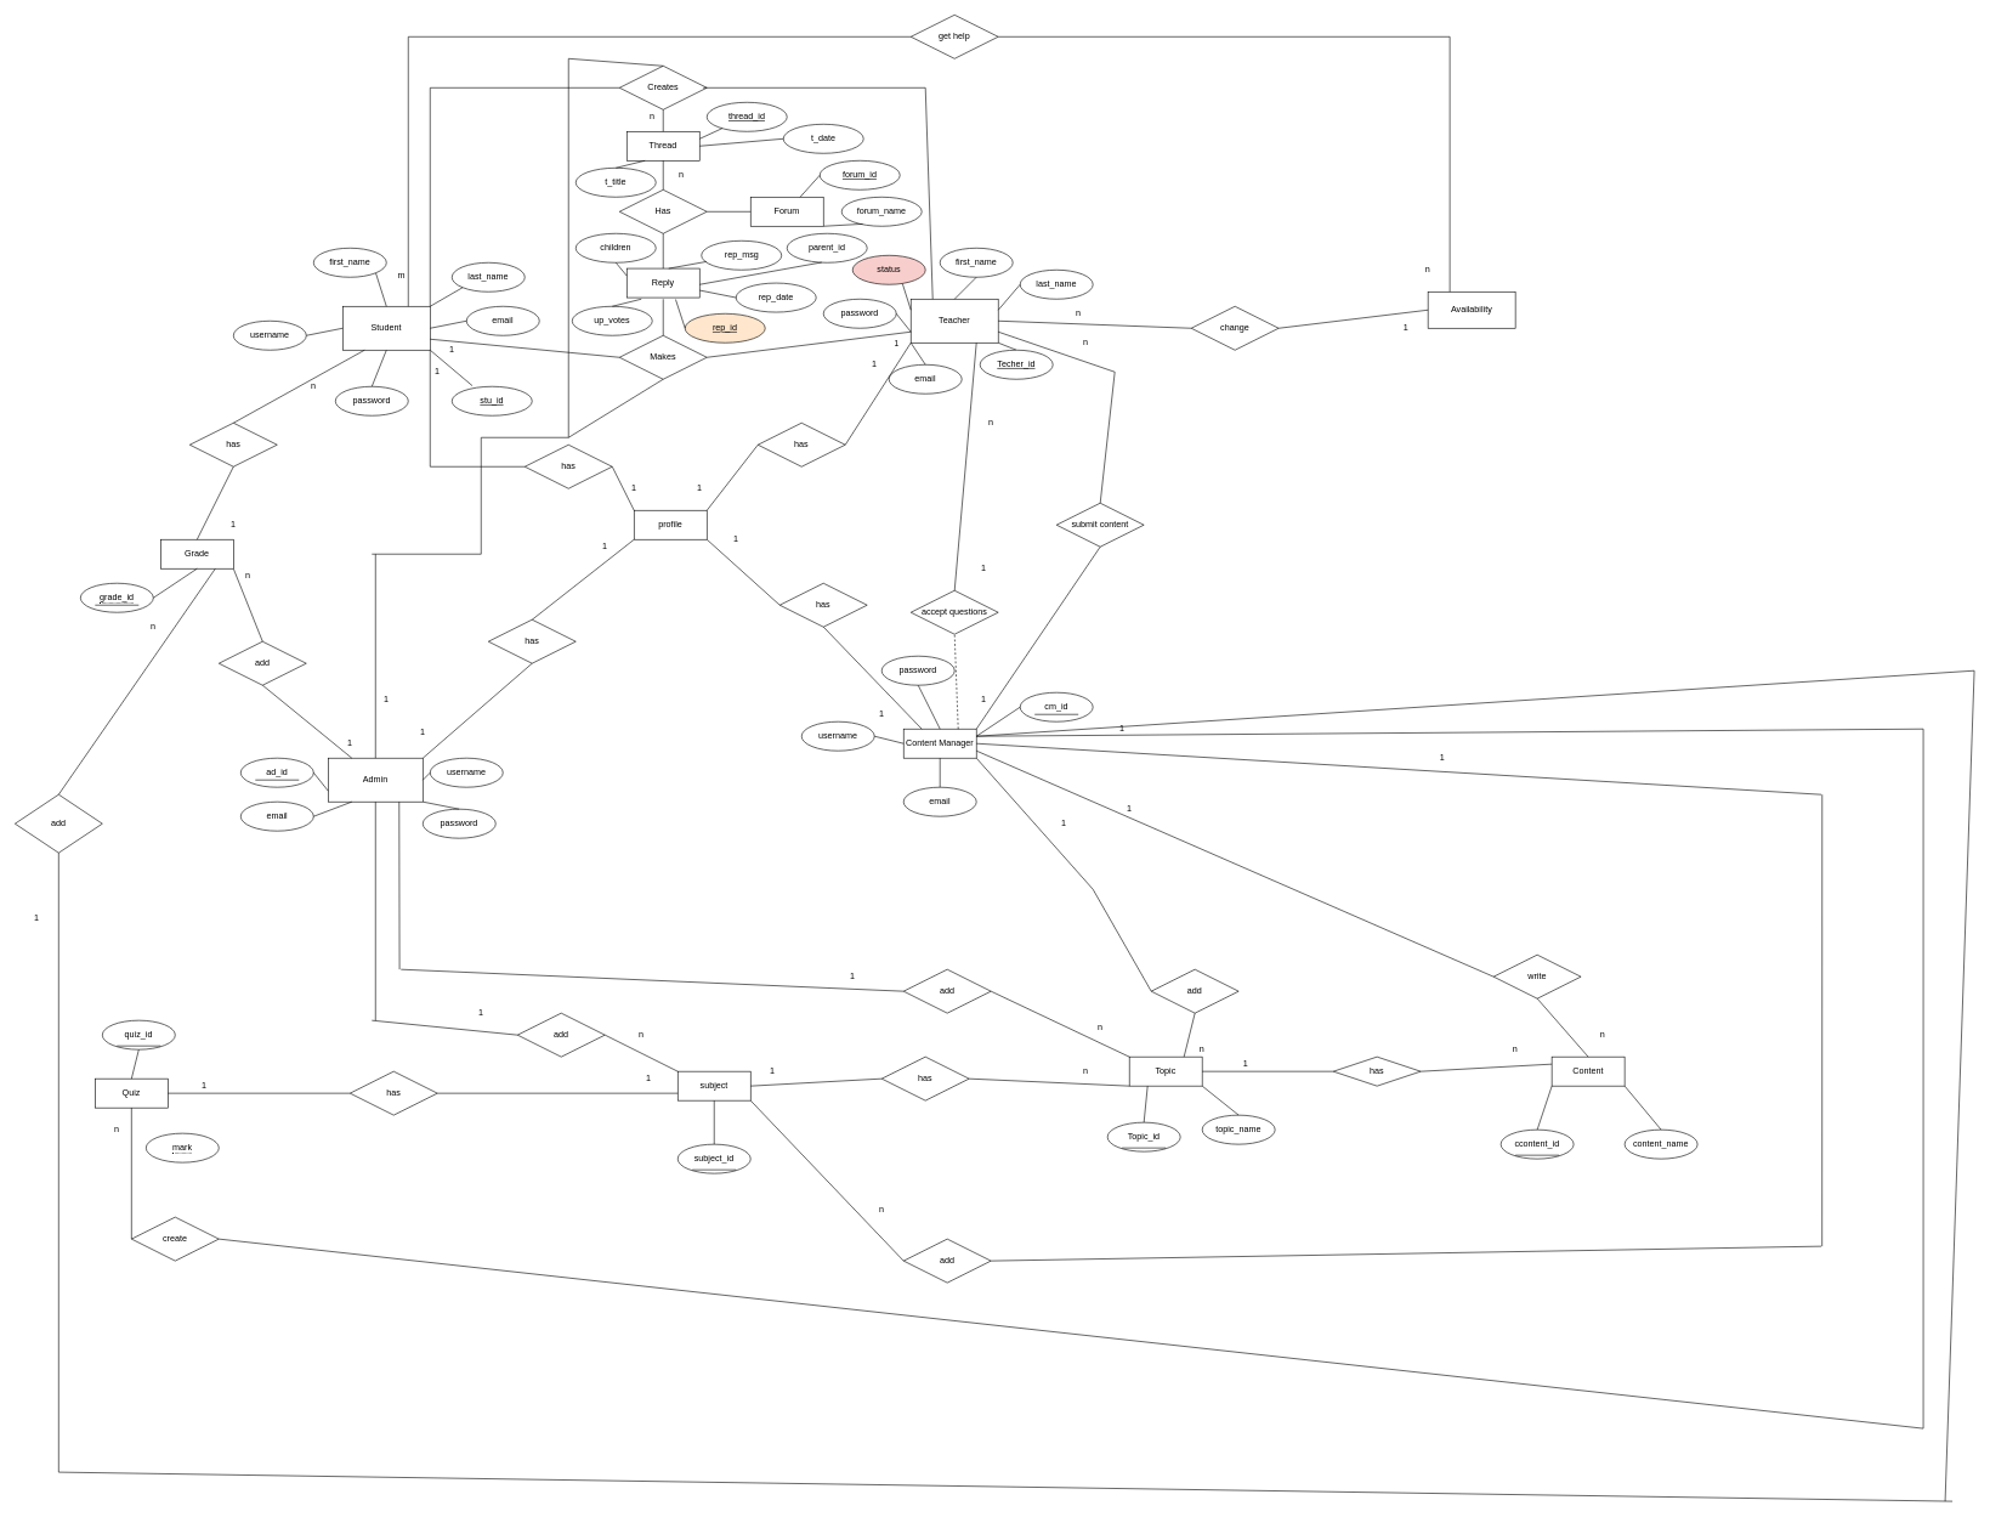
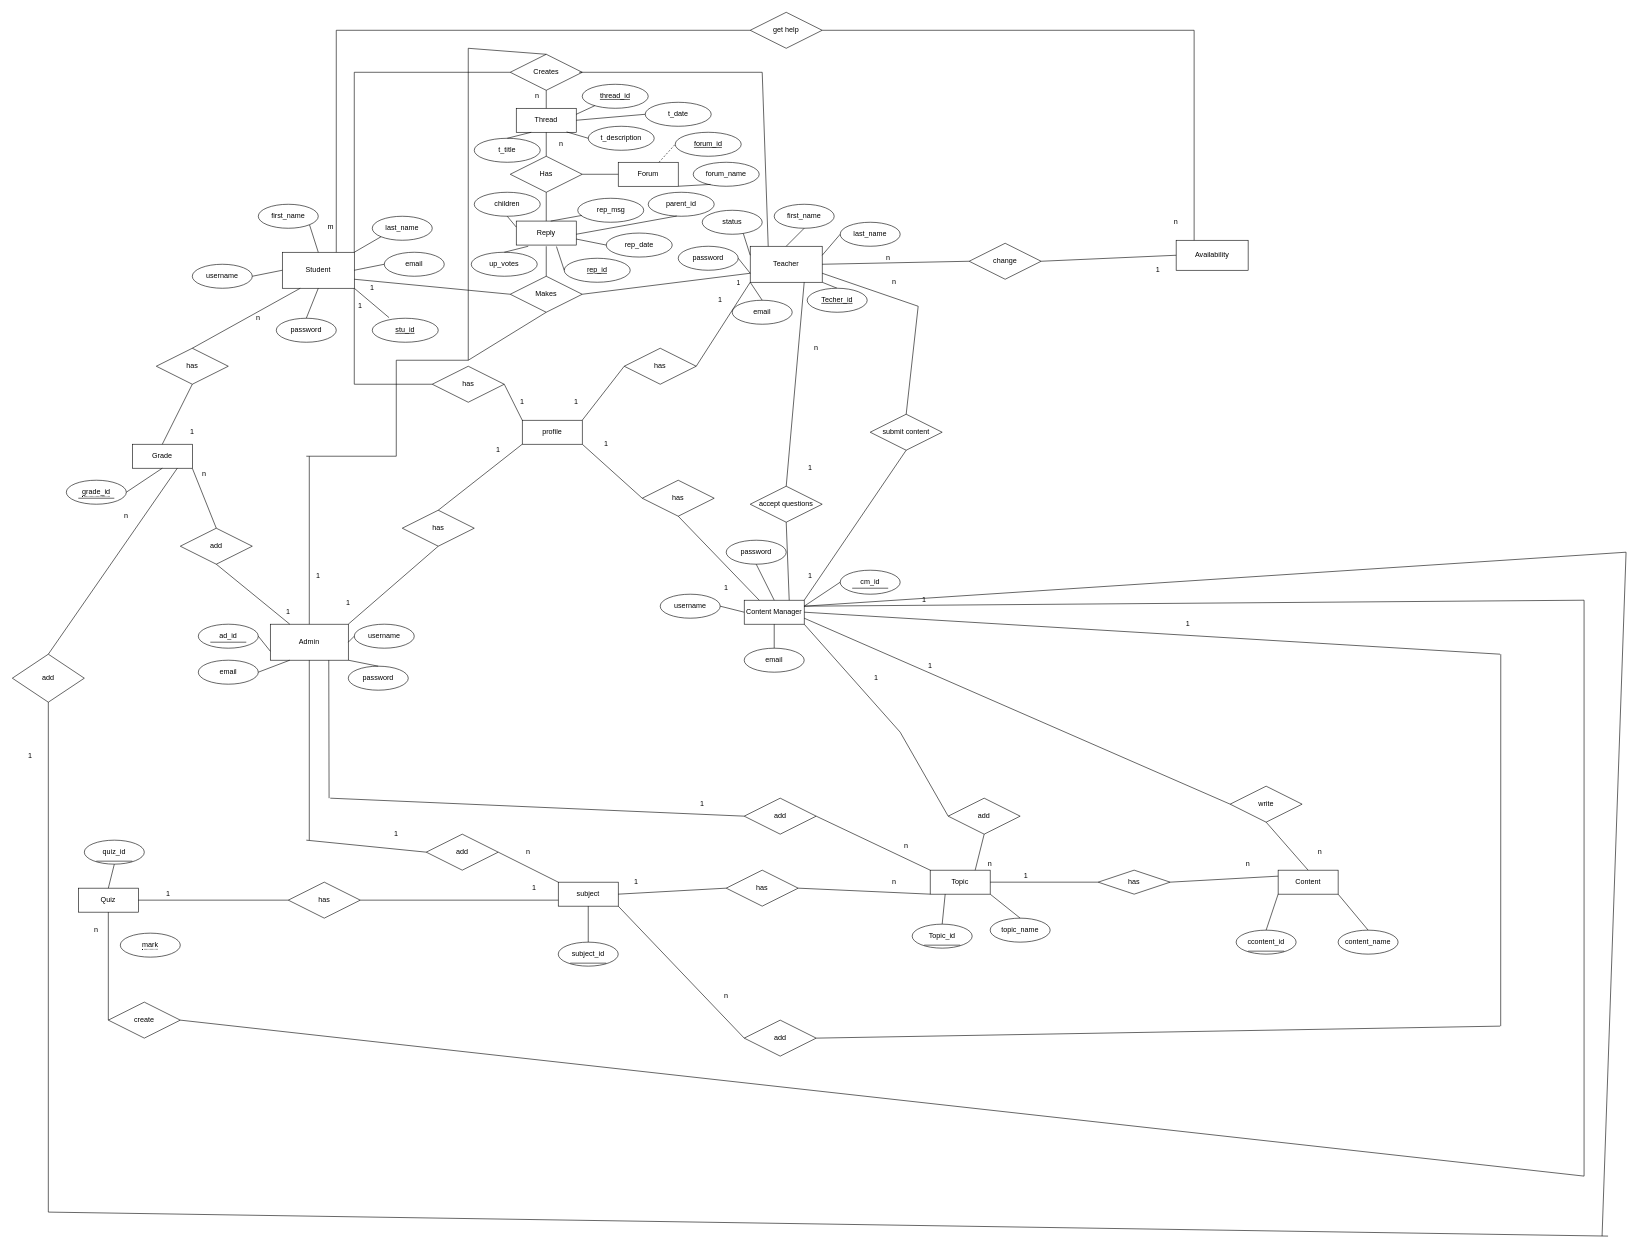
+ <mxCell id="233" value="" style="endArrow=none;html=1;entryX=0;entryY=0.5;entryDx=0;entryDy=0;exitX=0.839;exitY=0.984;exitDx=0;exitDy=0;exitPerimeter=0;" edge="1" parent="1" source="145" target="228"><mxGeometry width="50" height="50" relative="1" as="geometry"><mxPoint x="790" y="410" as="sourcePoint" /><mxPoint x="840" y="360" as="targetPoint" /></mxGeometry></mxCell>
+ <mxCell id="228" value="t_description" style="ellipse;whiteSpace=wrap;html=1;align=center;" vertex="1" parent="1"><mxGeometry x="980" y="210" width="110" height="40" as="geometry" /></mxCell>
- <mxCell id="236" value="" style="endArrow=none;html=1;entryX=0;entryY=0.5;entryDx=0;entryDy=0;" edge="1" parent="1" source="212" target="234"><mxGeometry width="50" height="50" relative="1" as="geometry"><mxPoint x="840" y="410" as="sourcePoint" /><mxPoint x="890" y="360" as="targetPoint" /></mxGeometry></mxCell>
+ <mxCell id="236" value="" style="endArrow=none;html=1;entryX=0;entryY=0.5;entryDx=0;entryDy=0;dashed=1;" edge="1" parent="1" source="212" target="234"><mxGeometry width="50" height="50" relative="1" as="geometry"><mxPoint x="840" y="410" as="sourcePoint" /><mxPoint x="890" y="360" as="targetPoint" /></mxGeometry></mxCell>
- <mxCell id="10" value="status" style="ellipse;whiteSpace=wrap;html=1;align=center;fillColor=#f8cecc;" parent="1" vertex="1"><mxGeometry x="1170" y="350" width="100" height="40" as="geometry" /></mxCell>
+ <mxCell id="10" value="status" style="ellipse;whiteSpace=wrap;html=1;align=center;" parent="1" vertex="1"><mxGeometry x="1170" y="350" width="100" height="40" as="geometry" /></mxCell>
- <mxCell id="214" value="&lt;u&gt;rep_id&lt;/u&gt;" style="ellipse;whiteSpace=wrap;html=1;align=center;fillColor=#ffe6cc;" vertex="1" parent="1"><mxGeometry x="940" y="430" width="110" height="40" as="geometry" /></mxCell>
+ <mxCell id="214" value="&lt;u&gt;rep_id&lt;/u&gt;" style="ellipse;whiteSpace=wrap;html=1;align=center;" vertex="1" parent="1"><mxGeometry x="940" y="430" width="110" height="40" as="geometry" /></mxCell>
- <mxCell id="95" value="change" style="shape=rhombus;perimeter=rhombusPerimeter;whiteSpace=wrap;html=1;align=center;" parent="1" vertex="1"><mxGeometry x="1635" y="420" width="120" height="60" as="geometry" /></mxCell>
+ <mxCell id="95" value="change" style="shape=rhombus;perimeter=rhombusPerimeter;whiteSpace=wrap;html=1;align=center;" parent="1" vertex="1"><mxGeometry x="1615" y="405" width="120" height="60" as="geometry" /></mxCell>
- <mxCell id="143" value="" style="endArrow=none;html=1;rounded=0;exitX=0.75;exitY=0;exitDx=0;exitDy=0;entryX=0.5;entryY=1;entryDx=0;entryDy=0;dashed=1;" parent="1" source="19" target="142" edge="1"><mxGeometry relative="1" as="geometry"><mxPoint x="1390" y="820" as="sourcePoint" /><mxPoint x="1550" y="820" as="targetPoint" /></mxGeometry></mxCell>
+ <mxCell id="143" value="" style="endArrow=none;html=1;rounded=0;exitX=0.75;exitY=0;exitDx=0;exitDy=0;entryX=0.5;entryY=1;entryDx=0;entryDy=0;" parent="1" source="19" target="142" edge="1"><mxGeometry relative="1" as="geometry"><mxPoint x="1390" y="820" as="sourcePoint" /><mxPoint x="1550" y="820" as="targetPoint" /></mxGeometry></mxCell>
